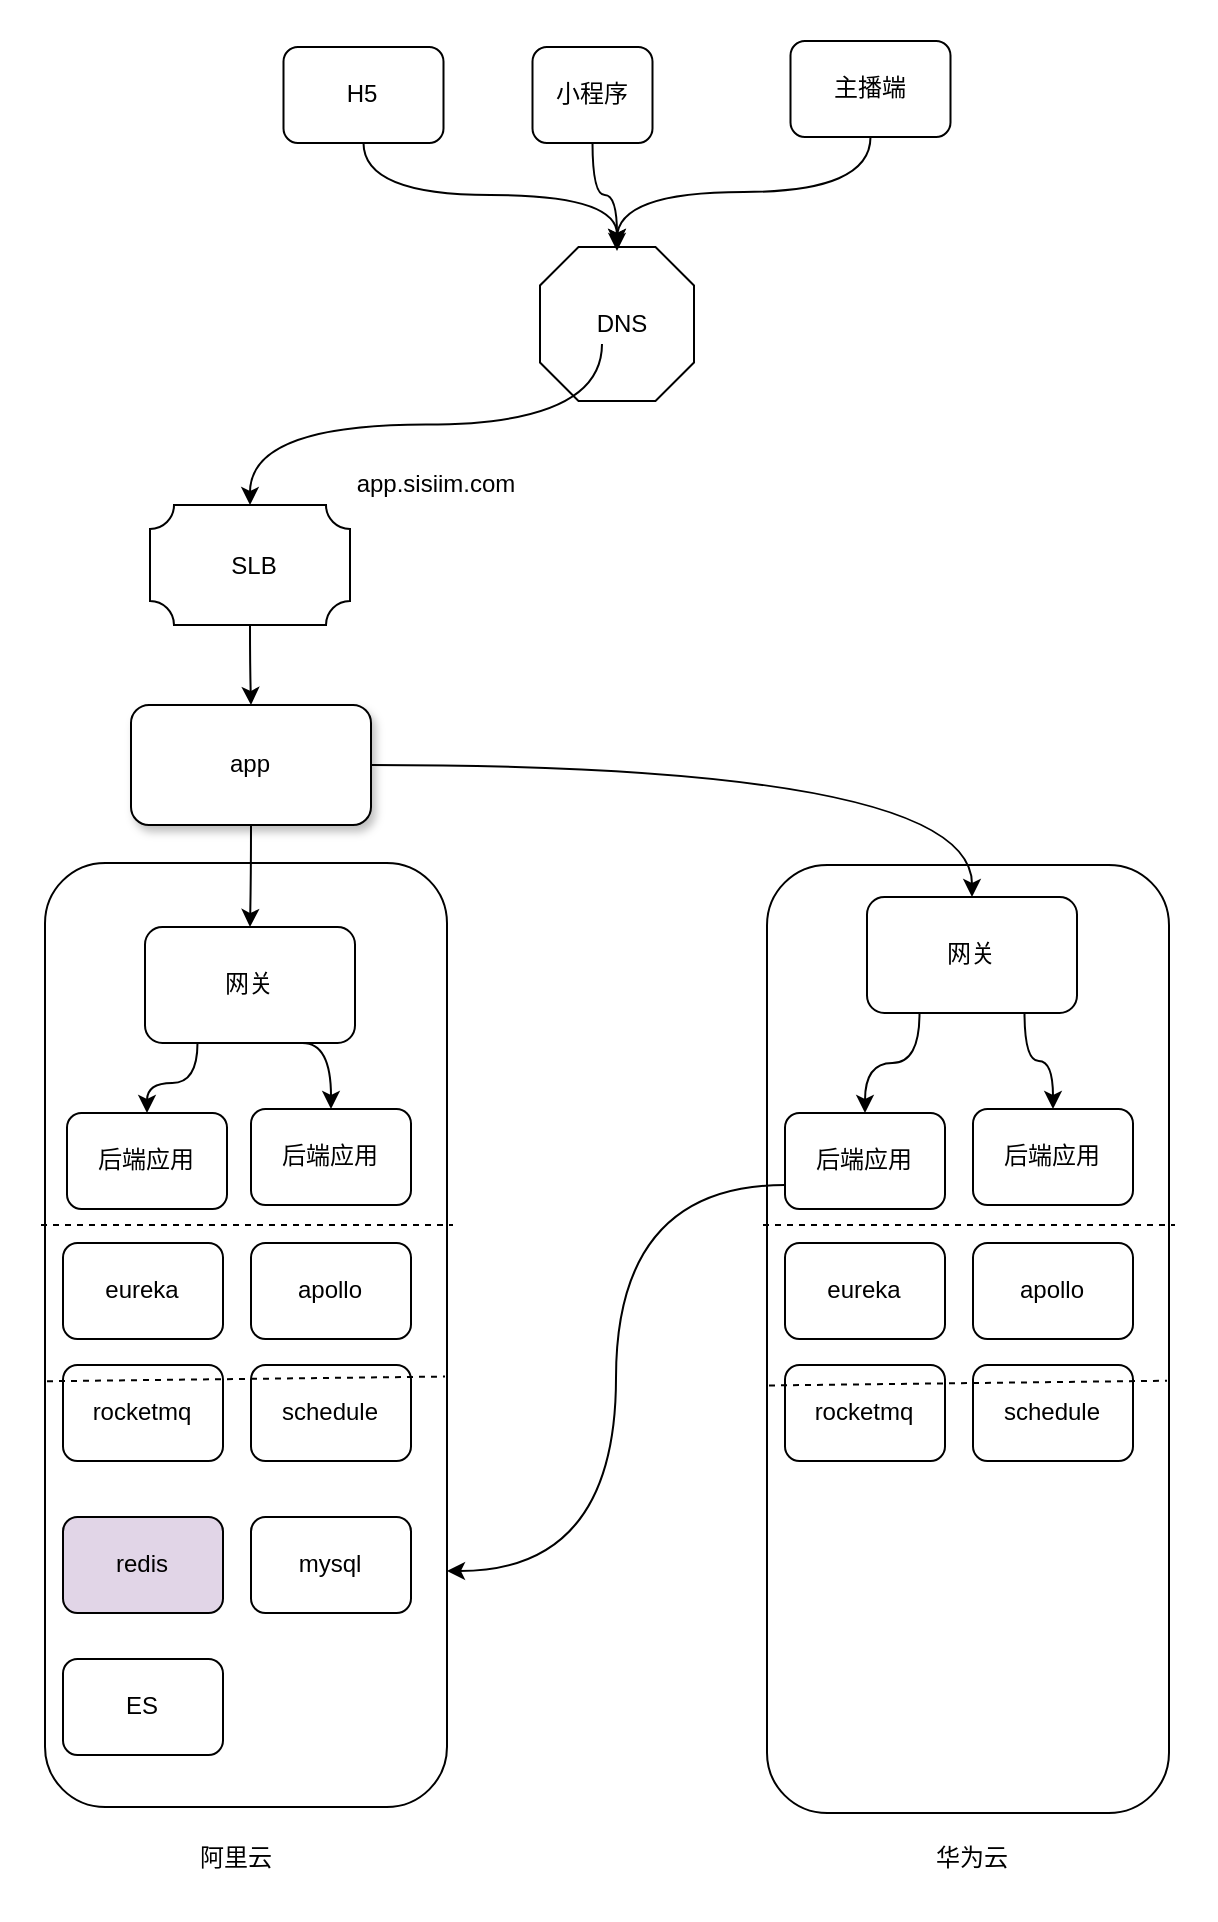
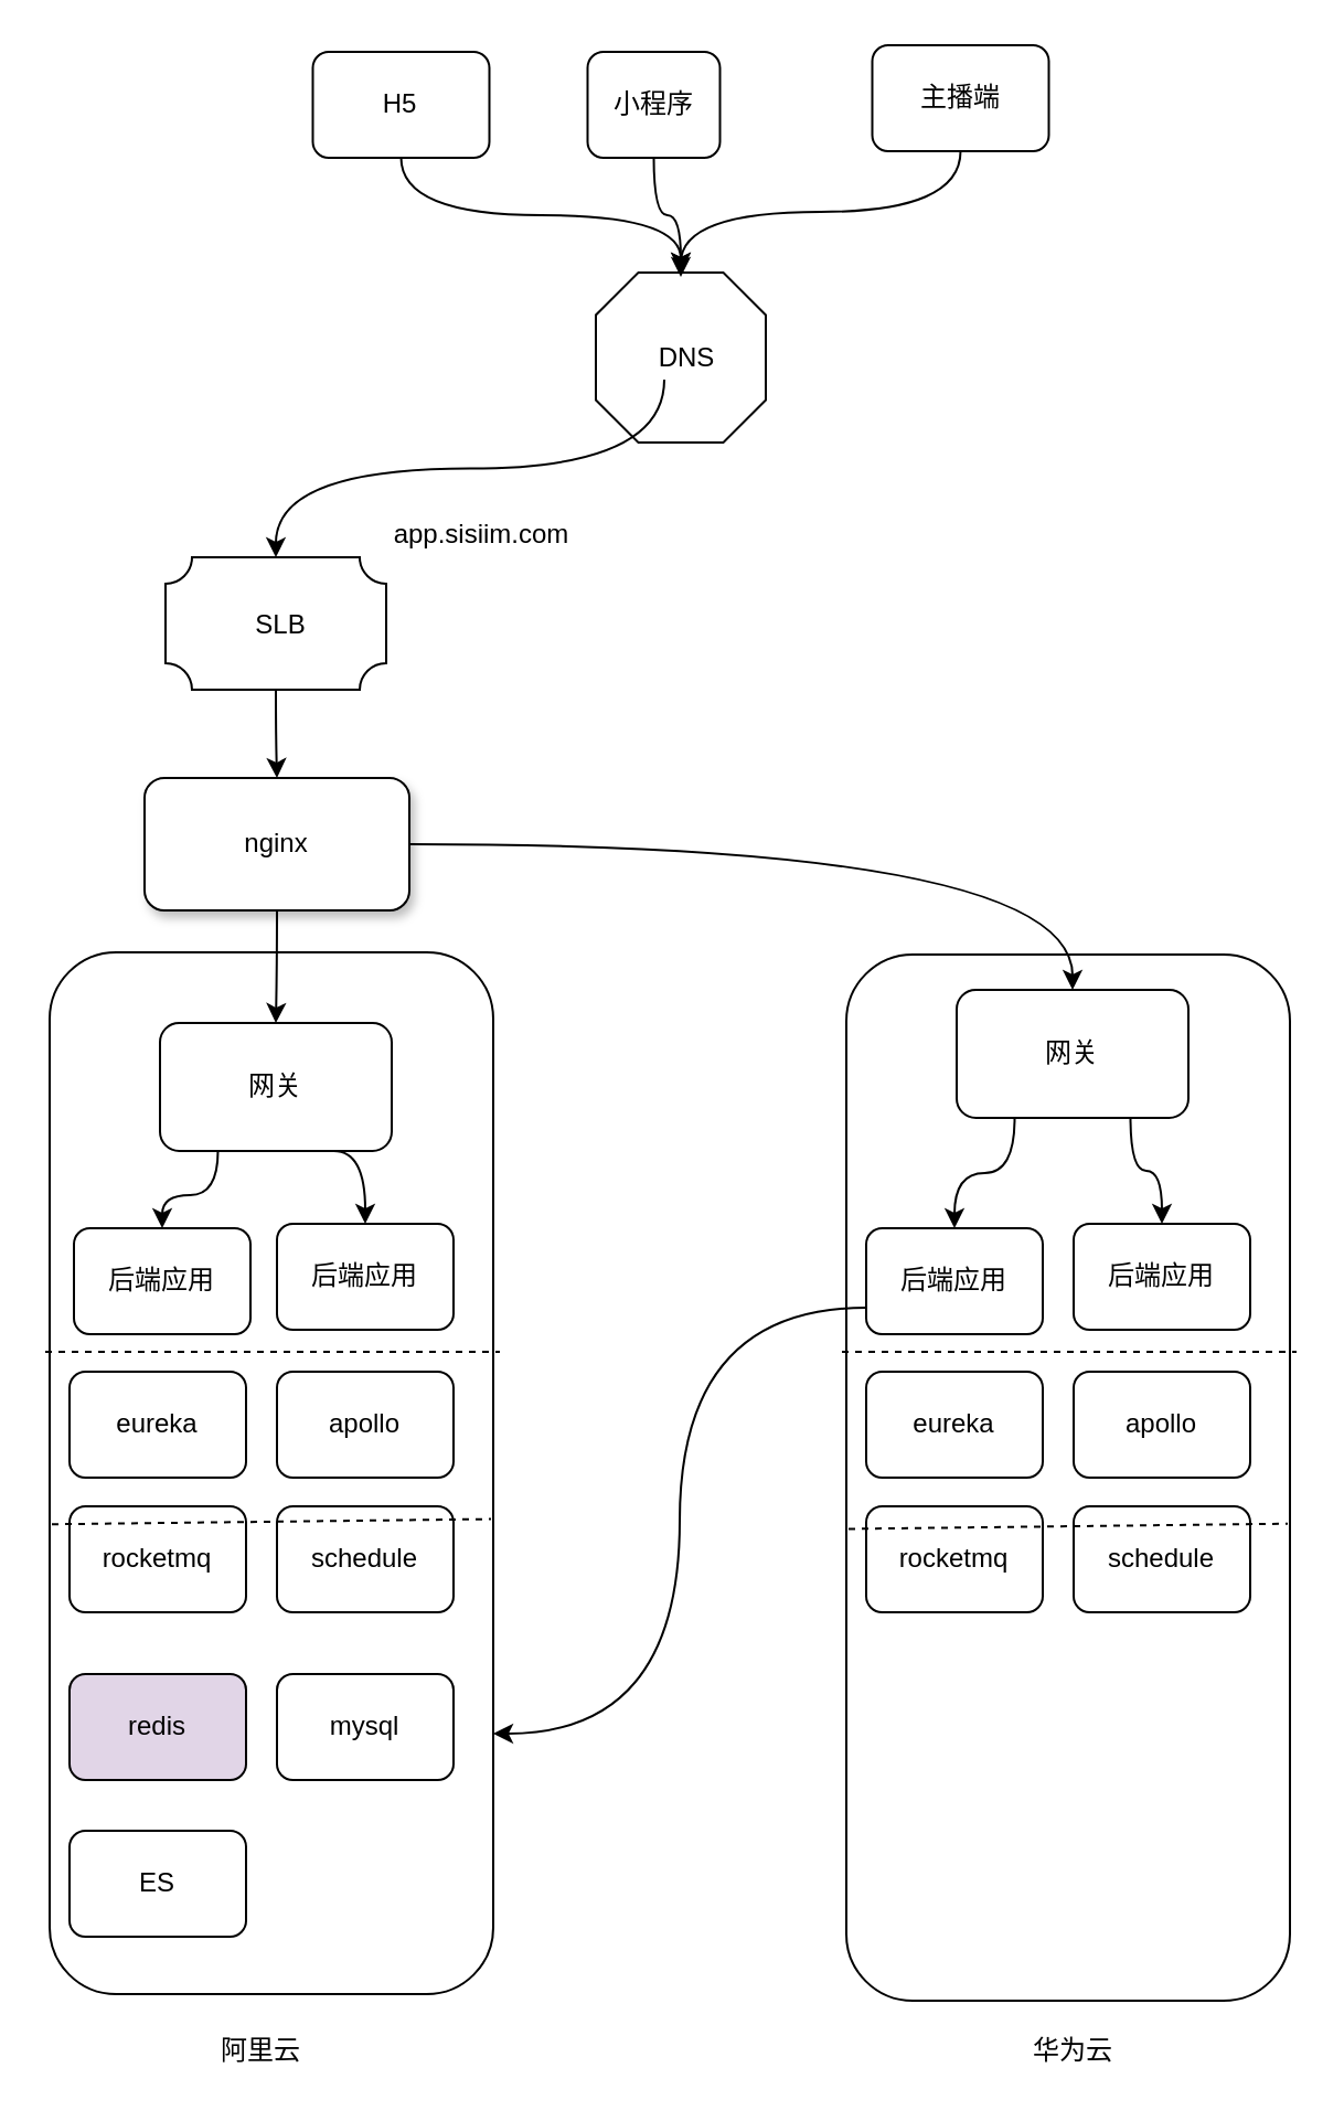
- <mxCell id="42" value="app" style="rounded=1;whiteSpace=wrap;html=1;shadow=1;" parent="1" vertex="1"><mxGeometry x="65" y="352" width="120" height="60" as="geometry" /></mxCell>
+ <mxCell id="42" value="nginx" style="rounded=1;whiteSpace=wrap;html=1;shadow=1;" parent="1" vertex="1"><mxGeometry x="65" y="352" width="120" height="60" as="geometry" /></mxCell>
